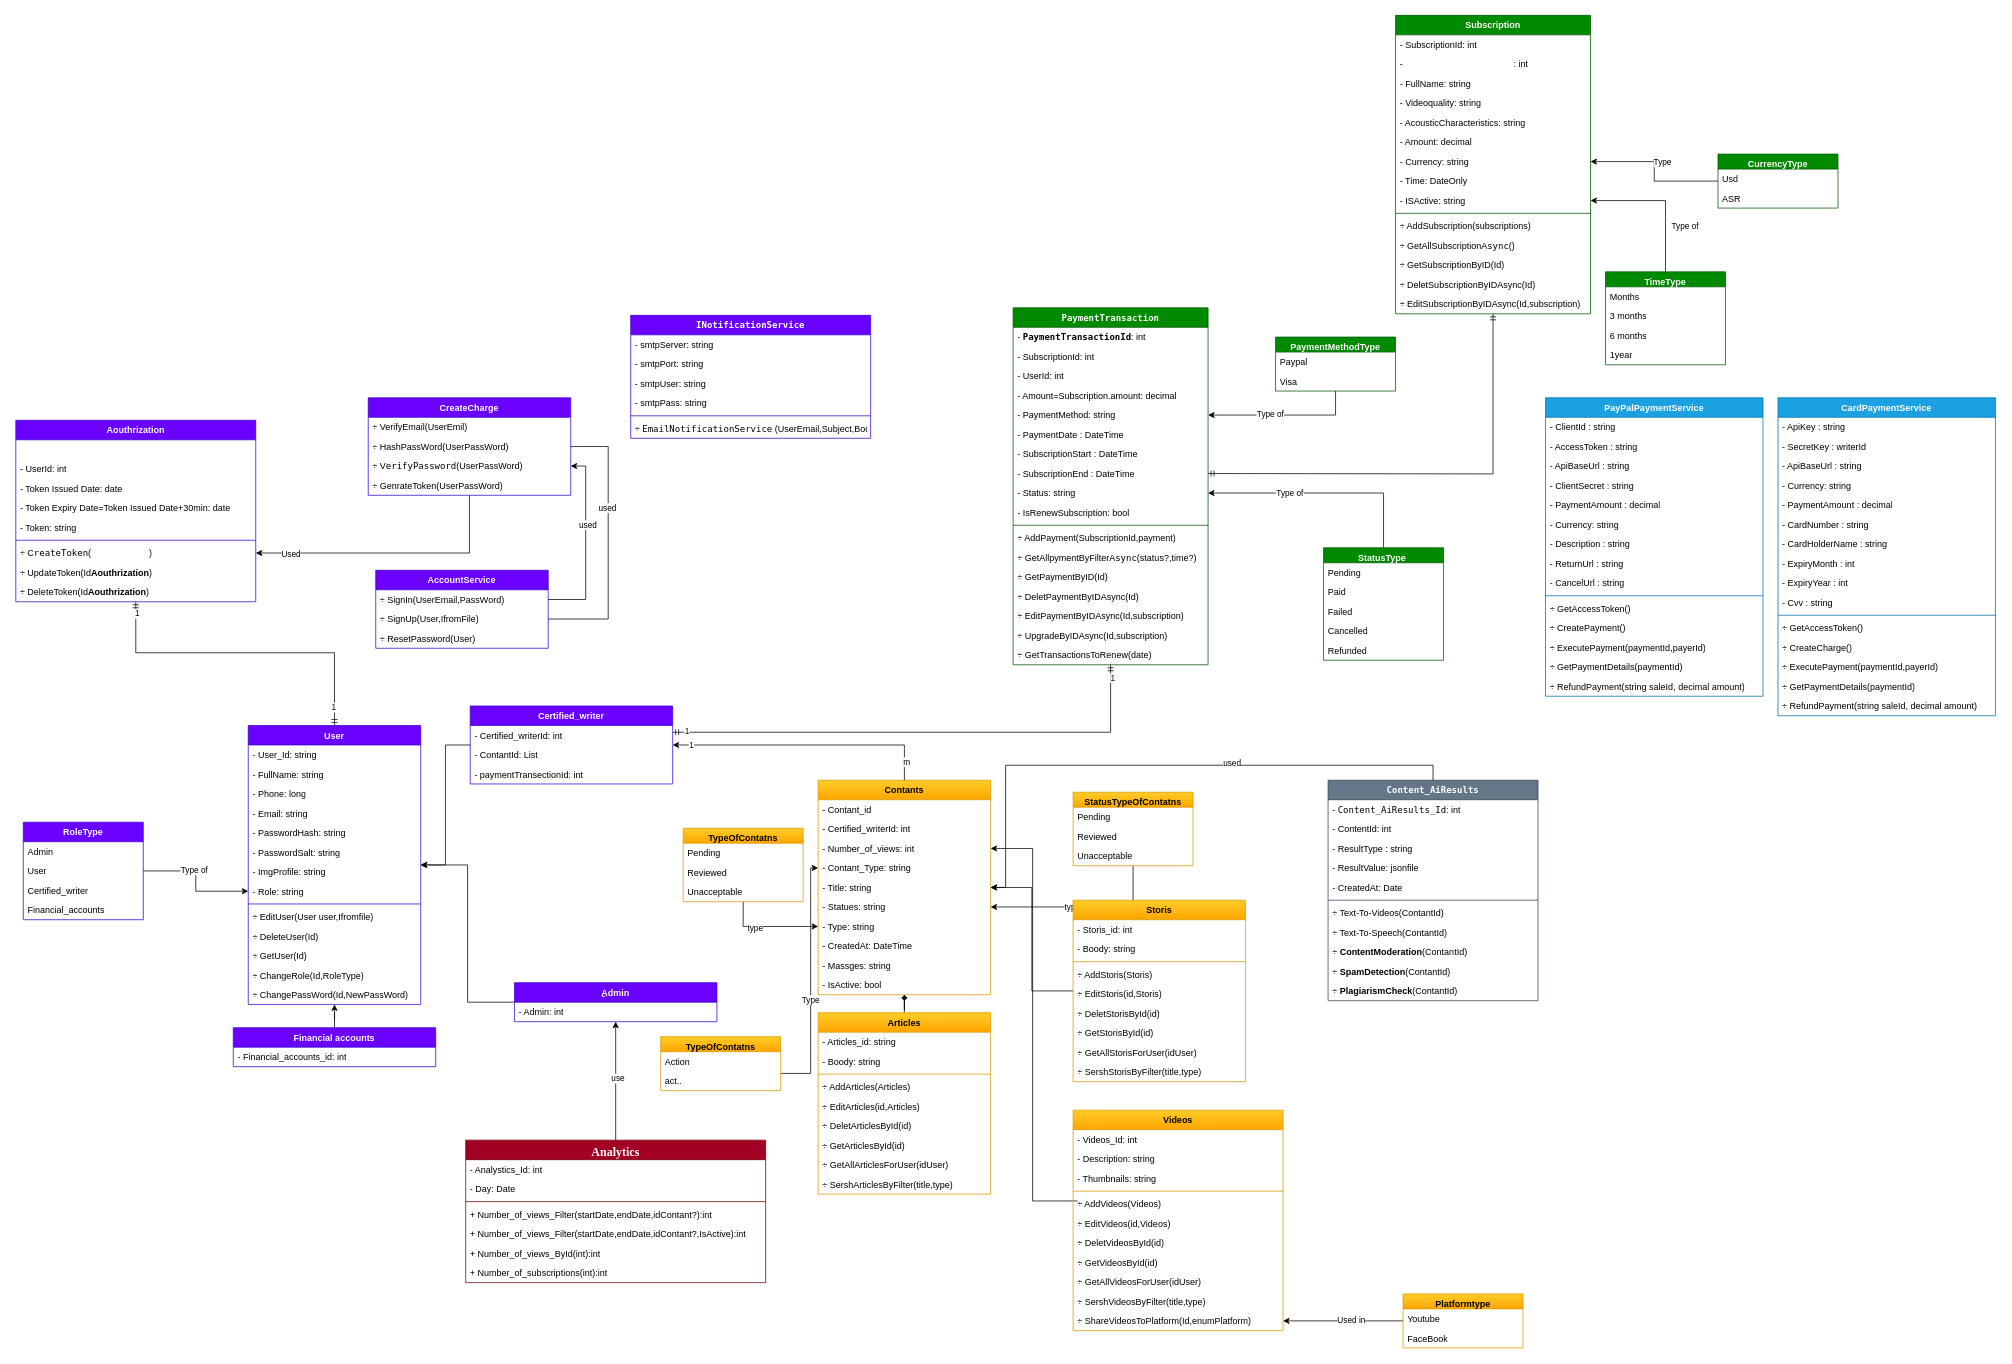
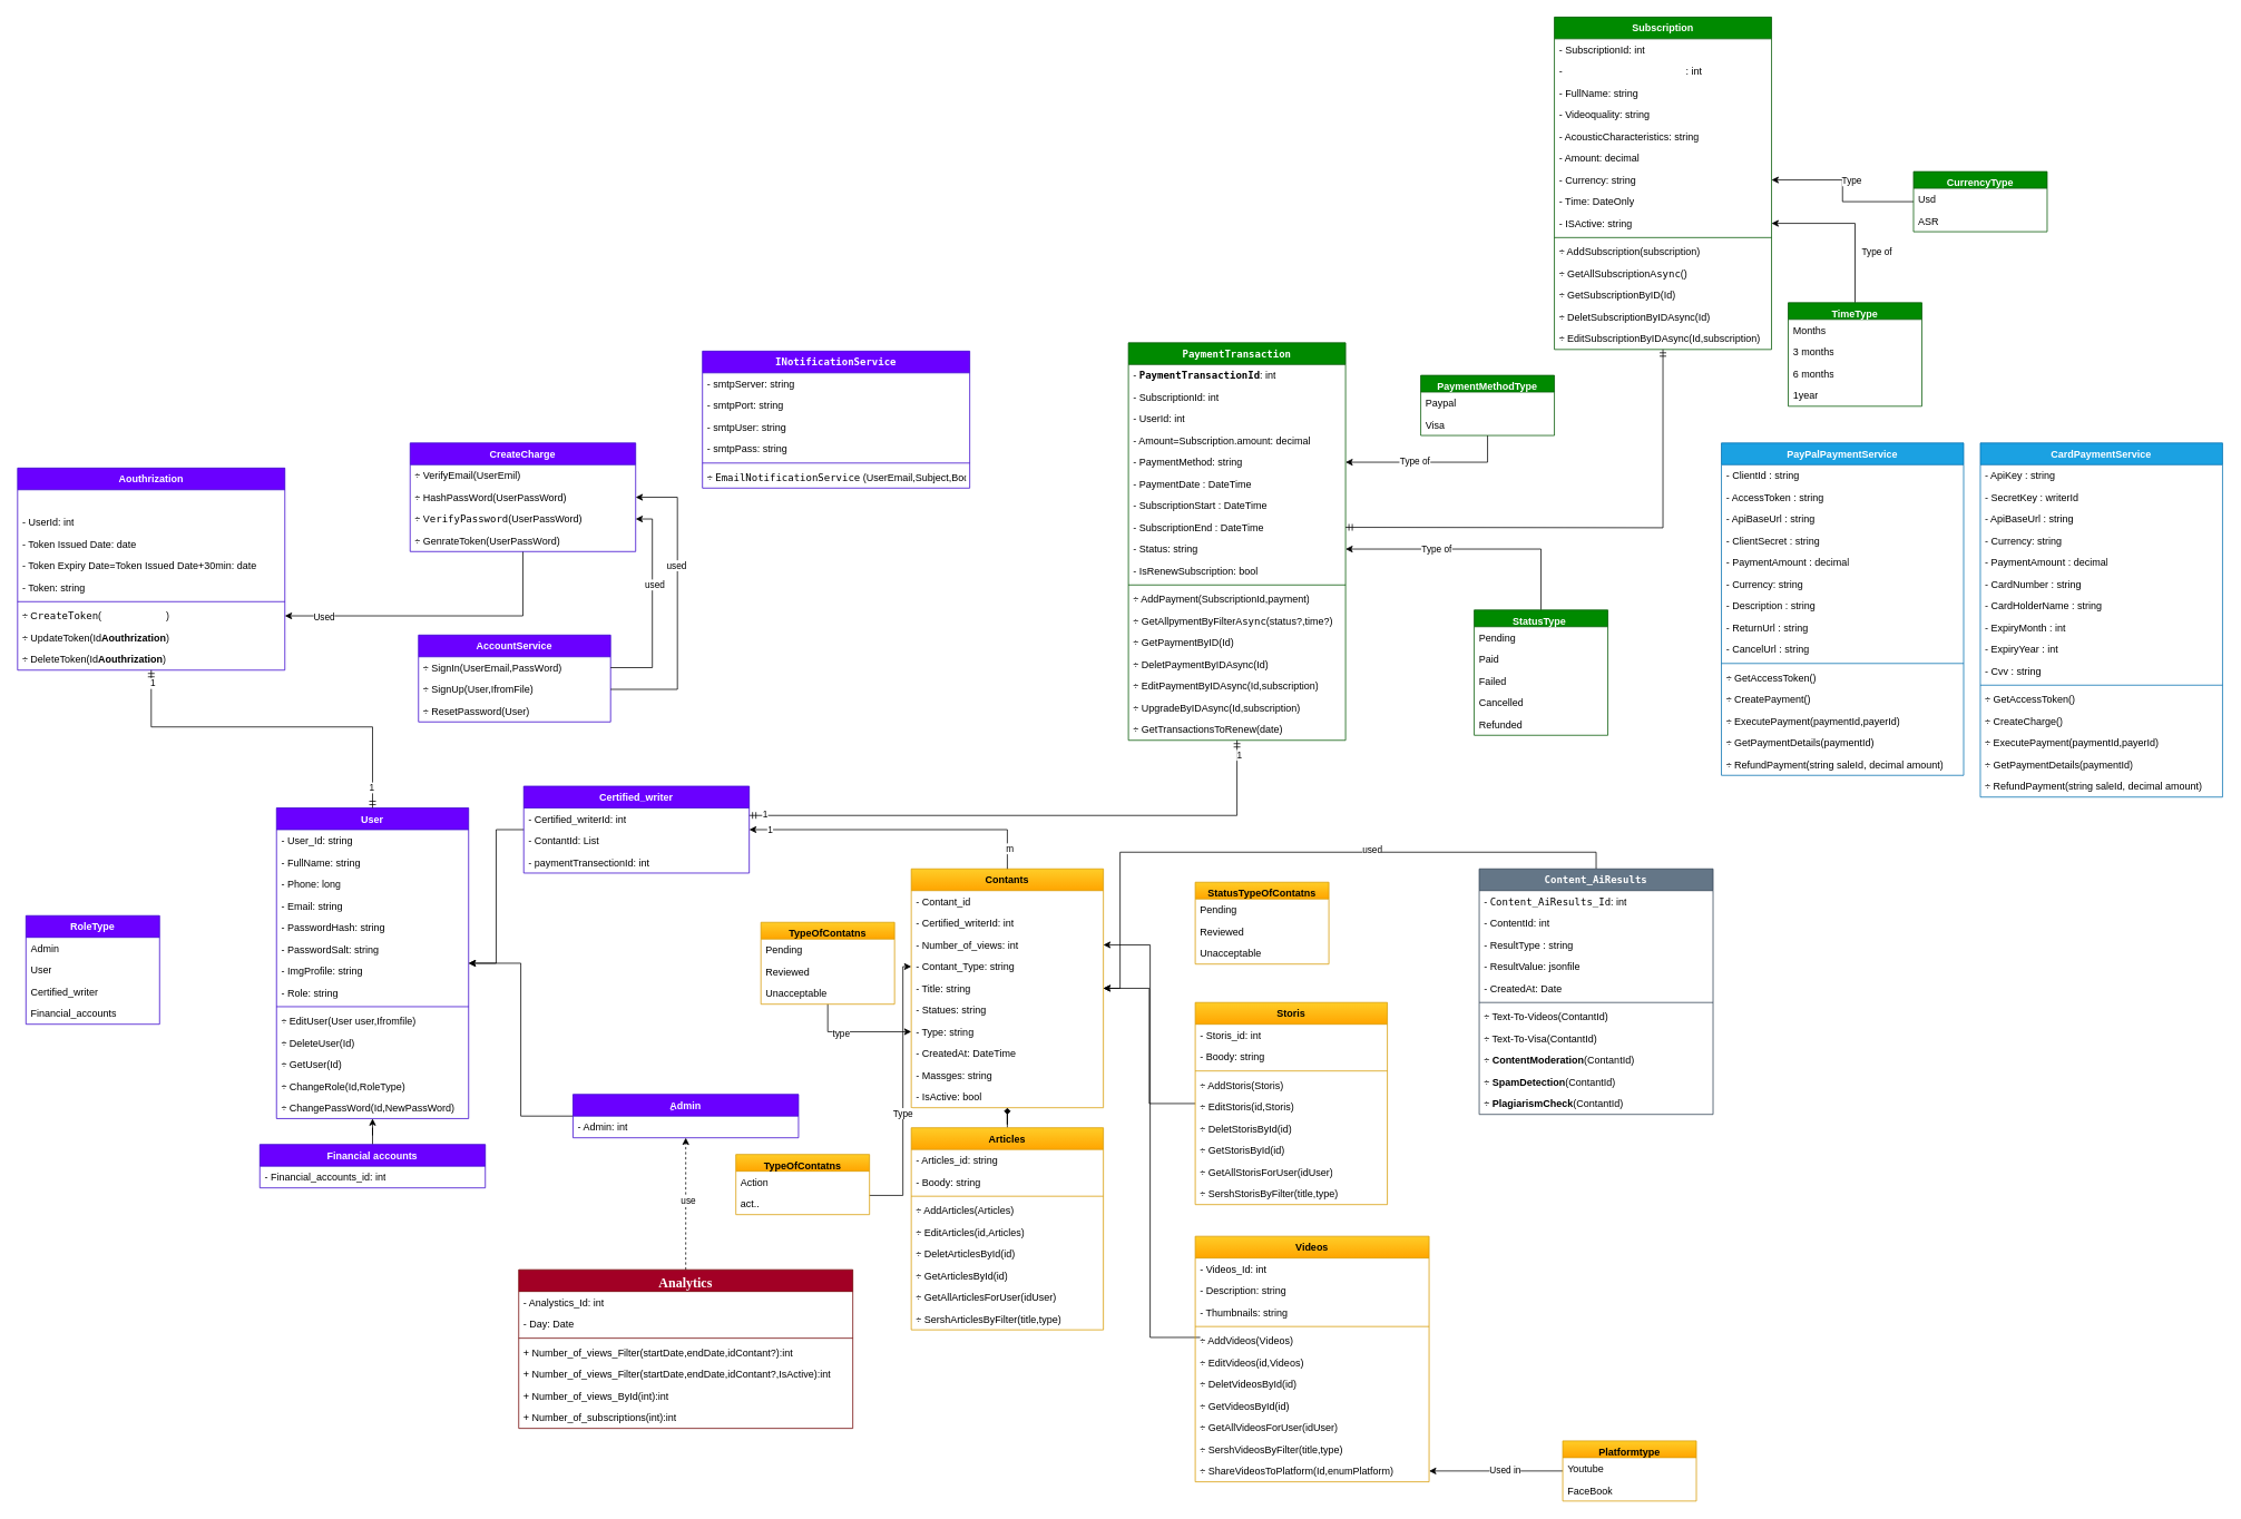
- <mxCell id="67" value="÷ AddSubscription(subscriptions)" style="text;strokeColor=none;fillColor=none;align=left;verticalAlign=top;spacingLeft=4;spacingRight=4;overflow=hidden;rotatable=1;points=[[0,0.5],[1,0.5]];portConstraint=eastwest;whiteSpace=wrap;html=1;movable=1;resizable=1;deletable=1;editable=1;locked=0;connectable=1;" parent="56" vertex="1"><mxGeometry y="268" width="260" height="26" as="geometry" /></mxCell>
+ <mxCell id="67" value="÷ AddSubscription(subscription)" style="text;strokeColor=none;fillColor=none;align=left;verticalAlign=top;spacingLeft=4;spacingRight=4;overflow=hidden;rotatable=1;points=[[0,0.5],[1,0.5]];portConstraint=eastwest;whiteSpace=wrap;html=1;movable=1;resizable=1;deletable=1;editable=1;locked=0;connectable=1;" parent="56" vertex="1"><mxGeometry y="268" width="260" height="26" as="geometry" /></mxCell>
- <mxCell id="54" style="edgeStyle=orthogonalEdgeStyle;rounded=0;orthogonalLoop=1;jettySize=auto;html=1;exitX=1;exitY=0.5;exitDx=0;exitDy=0;entryX=1;entryY=0.5;entryDx=0;entryDy=0;movable=0;resizable=0;rotatable=0;deletable=0;editable=0;locked=1;connectable=0;endArrow=none;" parent="1" source="50" target="38" edge="1"><mxGeometry relative="1" as="geometry"><Array as="points"><mxPoint x="810" y="825" /><mxPoint x="810" y="595" /></Array></mxGeometry></mxCell>
+ <mxCell id="54" style="edgeStyle=orthogonalEdgeStyle;rounded=0;orthogonalLoop=1;jettySize=auto;html=1;exitX=1;exitY=0.5;exitDx=0;exitDy=0;entryX=1;entryY=0.5;entryDx=0;entryDy=0;movable=0;resizable=0;rotatable=0;deletable=0;editable=0;locked=1;connectable=0;" parent="1" source="50" target="38" edge="1"><mxGeometry relative="1" as="geometry"><Array as="points"><mxPoint x="810" y="825" /><mxPoint x="810" y="595" /></Array></mxGeometry></mxCell>
- <mxCell id="17" style="edgeStyle=orthogonalEdgeStyle;rounded=0;orthogonalLoop=1;jettySize=auto;html=1;entryX=0;entryY=0.5;entryDx=0;entryDy=0;movable=0;resizable=0;rotatable=0;deletable=0;editable=0;locked=1;connectable=0;" parent="1" source="19" target="10" edge="1"><mxGeometry relative="1" as="geometry" /></mxCell>
- <mxCell id="18" value="Type of" style="edgeLabel;html=1;align=center;verticalAlign=middle;resizable=0;points=[];movable=0;rotatable=0;deletable=0;editable=0;locked=1;connectable=0;" parent="17" vertex="1" connectable="0"><mxGeometry x="-0.192" y="2" relative="1" as="geometry"><mxPoint as="offset" /></mxGeometry></mxCell>
- <mxCell id="172" style="edgeStyle=orthogonalEdgeStyle;rounded=0;orthogonalLoop=1;jettySize=auto;html=1;movable=0;resizable=0;rotatable=0;deletable=0;editable=0;locked=1;connectable=0;" parent="1" source="174" target="167" edge="1"><mxGeometry relative="1" as="geometry" /></mxCell>
- <mxCell id="173" value="type" style="edgeLabel;html=1;align=center;verticalAlign=middle;resizable=0;points=[];movable=0;rotatable=0;deletable=0;editable=0;locked=1;connectable=0;" parent="172" vertex="1" connectable="0"><mxGeometry x="0.12" y="-1" relative="1" as="geometry"><mxPoint as="offset" /></mxGeometry></mxCell>
- <mxCell id="253" value="÷ Text-To-Speech(ContantId)" style="text;strokeColor=none;fillColor=none;align=left;verticalAlign=top;spacingLeft=4;spacingRight=4;overflow=hidden;rotatable=0;points=[[0,0.5],[1,0.5]];portConstraint=eastwest;whiteSpace=wrap;html=1;movable=0;resizable=0;deletable=0;editable=0;locked=1;connectable=0;" parent="245" vertex="1"><mxGeometry y="190" width="280" height="26" as="geometry" /></mxCell>
+ <mxCell id="253" value="÷ Text-To-Visa(ContantId)" style="text;strokeColor=none;fillColor=none;align=left;verticalAlign=top;spacingLeft=4;spacingRight=4;overflow=hidden;rotatable=0;points=[[0,0.5],[1,0.5]];portConstraint=eastwest;whiteSpace=wrap;html=1;movable=0;resizable=0;deletable=0;editable=0;locked=1;connectable=0;" parent="245" vertex="1"><mxGeometry y="190" width="280" height="26" as="geometry" /></mxCell>
- <mxCell id="230" style="edgeStyle=orthogonalEdgeStyle;rounded=0;orthogonalLoop=1;jettySize=auto;html=1;movable=0;resizable=0;rotatable=0;deletable=0;editable=0;locked=1;connectable=0;" parent="1" source="232" target="228" edge="1"><mxGeometry relative="1" as="geometry" /></mxCell>
+ <mxCell id="230" style="edgeStyle=orthogonalEdgeStyle;rounded=0;orthogonalLoop=1;jettySize=auto;html=1;movable=0;resizable=0;rotatable=0;deletable=0;editable=0;locked=1;connectable=0;dashed=1;" parent="1" source="232" target="228" edge="1"><mxGeometry relative="1" as="geometry" /></mxCell>
